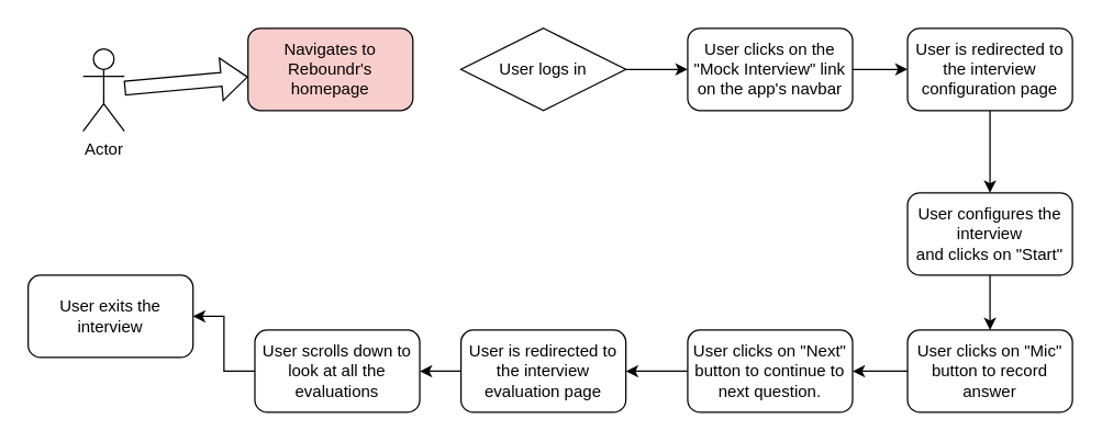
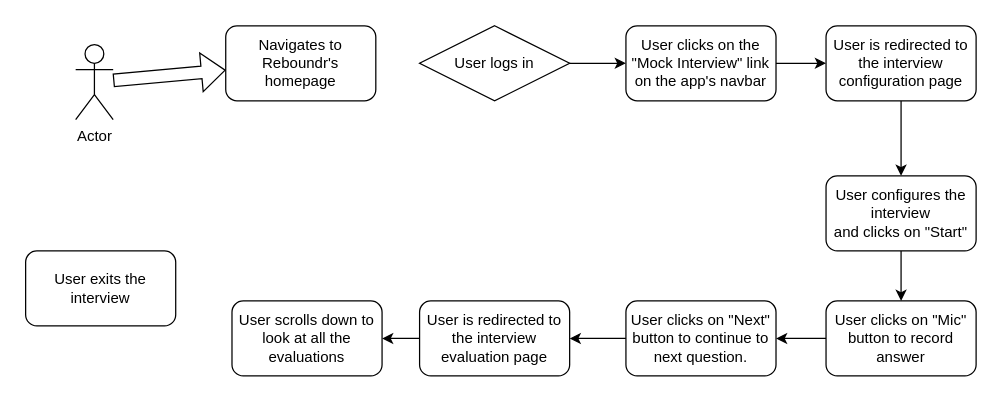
- <mxCell id="3" value="Navigates to Reboundr's homepage" style="rounded=1;whiteSpace=wrap;html=1;fillColor=#f8cecc;" vertex="1" parent="1"><mxGeometry x="180" y="20" width="120" height="60" as="geometry" /></mxCell>
+ <mxCell id="3" value="Navigates to Reboundr's homepage" style="rounded=1;whiteSpace=wrap;html=1;" vertex="1" parent="1"><mxGeometry x="180" y="20" width="120" height="60" as="geometry" /></mxCell>
- <mxCell id="19" value="" style="edgeStyle=orthogonalEdgeStyle;rounded=0;orthogonalLoop=1;jettySize=auto;html=1;" edge="1" parent="1" source="20" target="21"><mxGeometry relative="1" as="geometry" /></mxCell>
